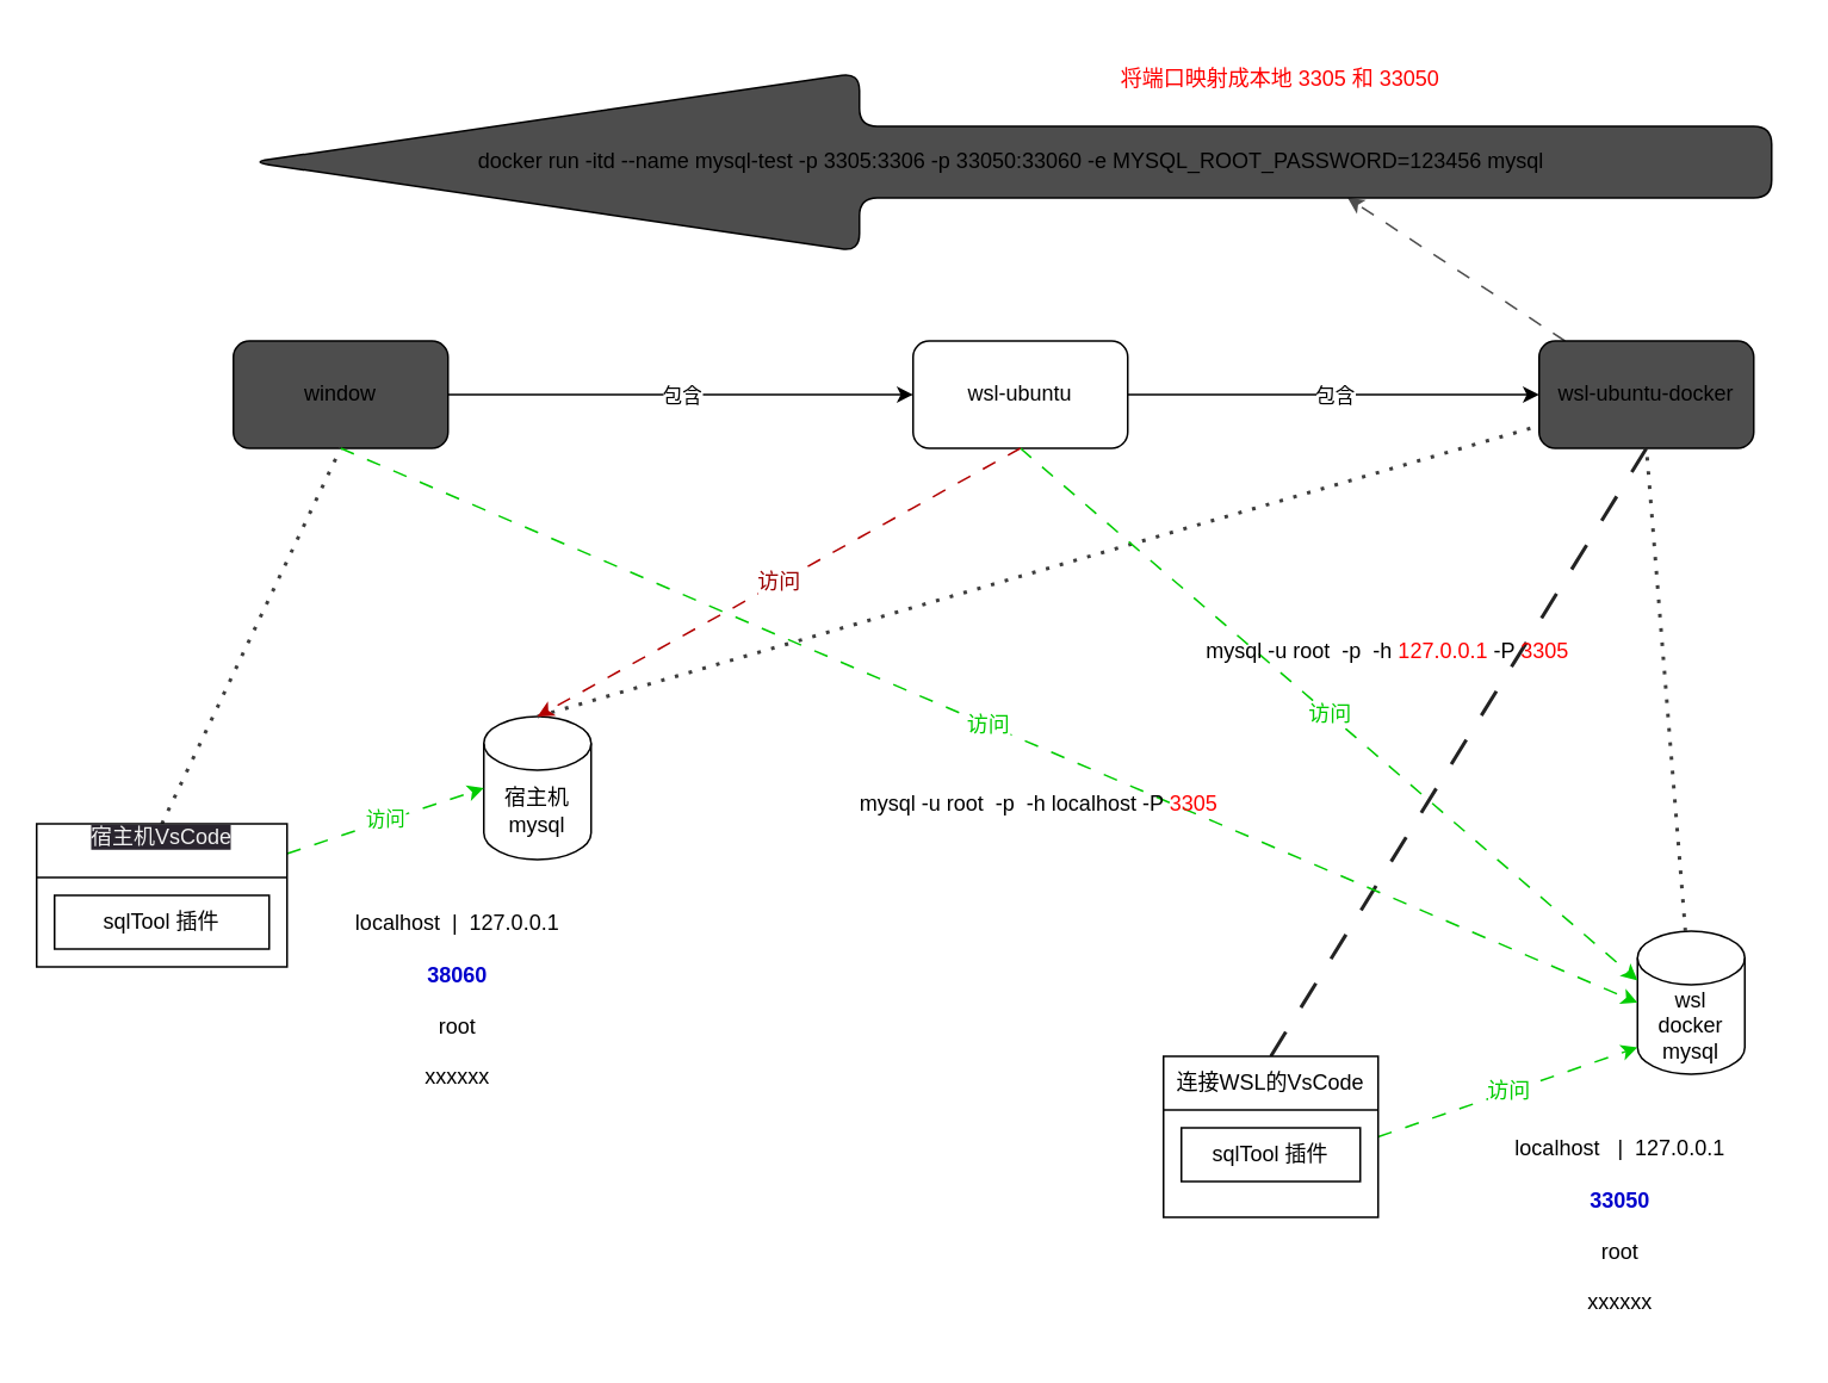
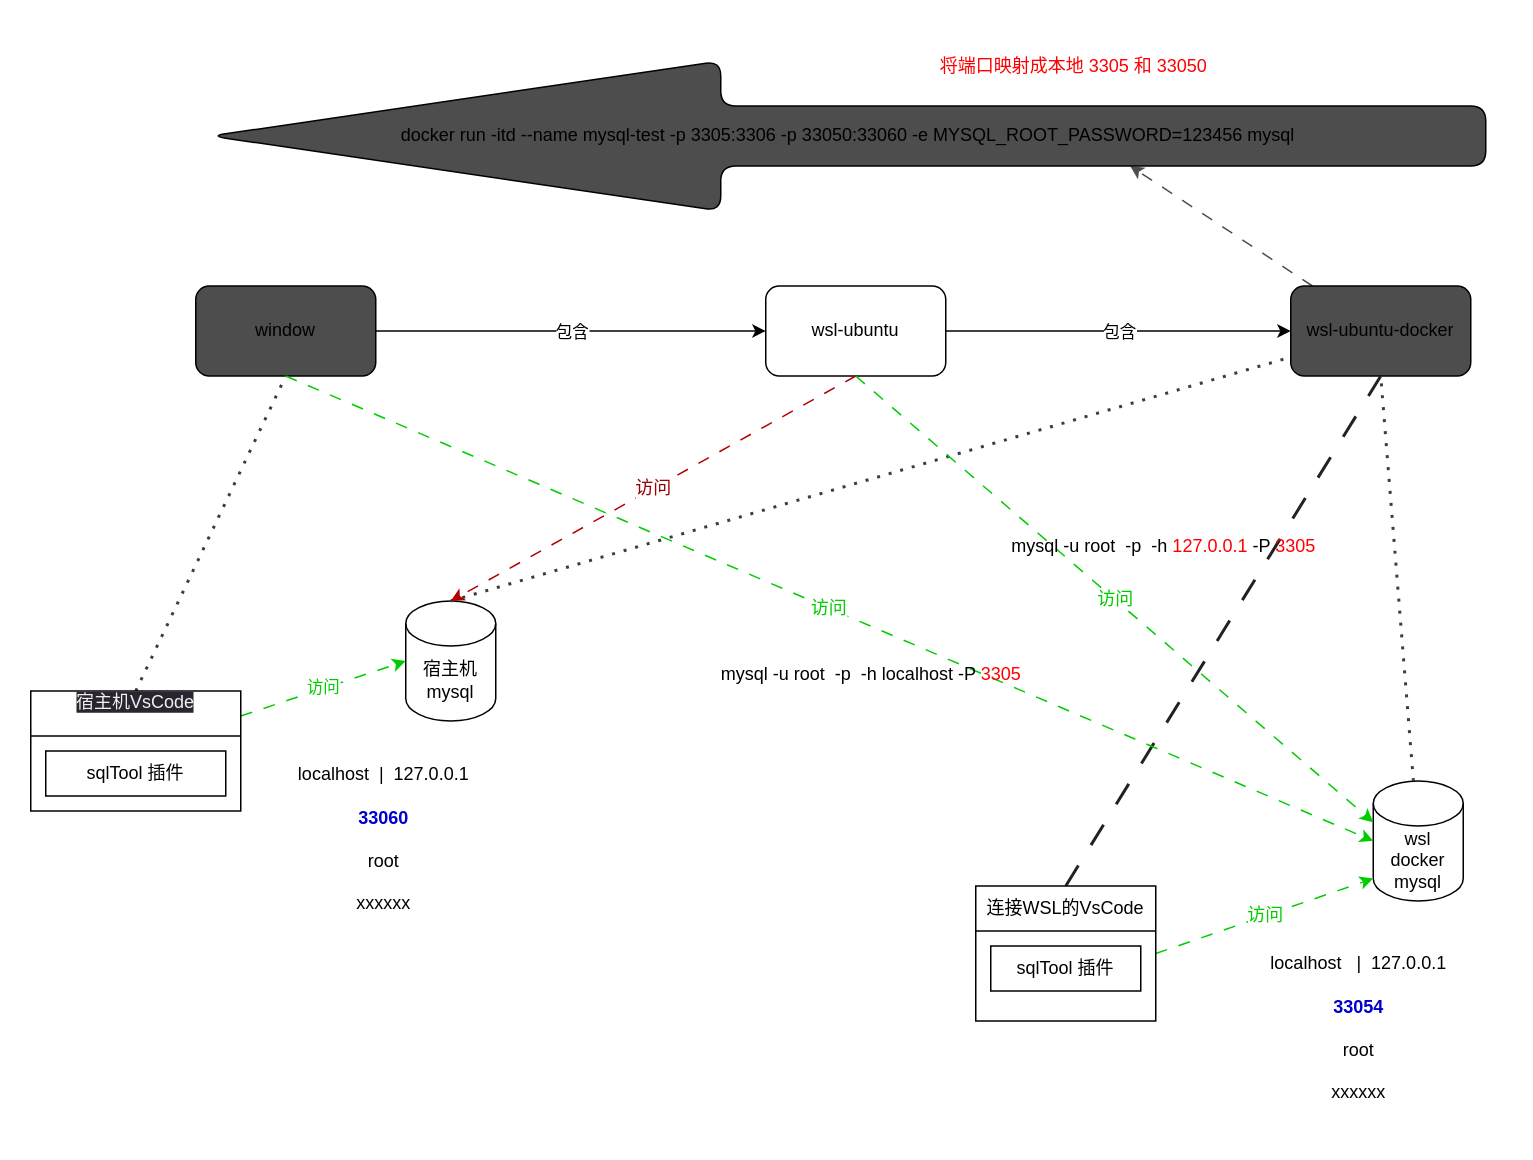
- <mxCell id="23" value="&lt;font style=&quot;font-size: 12px;&quot;&gt;&lt;span style=&quot;font-weight: normal;&quot;&gt;localhost&amp;nbsp; |&amp;nbsp; 127.0.0.1&lt;/span&gt;&lt;br&gt;&lt;font color=&quot;#0000cc&quot;&gt;38060&lt;/font&gt;&lt;br&gt;&lt;span style=&quot;font-weight: normal;&quot;&gt;root&lt;/span&gt;&lt;br&gt;&lt;span style=&quot;font-weight: normal;&quot;&gt;xxxxxx&lt;/span&gt;&lt;br&gt;&lt;/font&gt;" style="text;strokeColor=none;fillColor=none;html=1;fontSize=24;fontStyle=1;verticalAlign=middle;align=center;" vertex="1" parent="1"><mxGeometry x="160" y="490" width="190" height="130" as="geometry" /></mxCell>
+ <mxCell id="23" value="&lt;font style=&quot;font-size: 12px;&quot;&gt;&lt;span style=&quot;font-weight: normal;&quot;&gt;localhost&amp;nbsp; |&amp;nbsp; 127.0.0.1&lt;/span&gt;&lt;br&gt;&lt;font color=&quot;#0000cc&quot;&gt;33060&lt;/font&gt;&lt;br&gt;&lt;span style=&quot;font-weight: normal;&quot;&gt;root&lt;/span&gt;&lt;br&gt;&lt;span style=&quot;font-weight: normal;&quot;&gt;xxxxxx&lt;/span&gt;&lt;br&gt;&lt;/font&gt;" style="text;strokeColor=none;fillColor=none;html=1;fontSize=24;fontStyle=1;verticalAlign=middle;align=center;" vertex="1" parent="1"><mxGeometry x="160" y="490" width="190" height="130" as="geometry" /></mxCell>
- <mxCell id="22" value="&lt;font style=&quot;font-size: 12px;&quot;&gt;&lt;span style=&quot;font-weight: normal;&quot;&gt;localhost&amp;nbsp; &amp;nbsp;|&amp;nbsp; 127.0.0.1&lt;/span&gt;&lt;br&gt;&lt;font color=&quot;#0000cc&quot;&gt;33050&lt;/font&gt;&lt;br&gt;&lt;span style=&quot;font-weight: normal;&quot;&gt;root&lt;/span&gt;&lt;br&gt;&lt;span style=&quot;font-weight: normal;&quot;&gt;xxxxxx&lt;/span&gt;&lt;br&gt;&lt;/font&gt;" style="text;strokeColor=none;fillColor=none;html=1;fontSize=24;fontStyle=1;verticalAlign=middle;align=center;strokeWidth=5;backgroundOutline=1;" vertex="1" parent="1"><mxGeometry x="810" y="610" width="190" height="141" as="geometry" /></mxCell>
+ <mxCell id="22" value="&lt;font style=&quot;font-size: 12px;&quot;&gt;&lt;span style=&quot;font-weight: normal;&quot;&gt;localhost&amp;nbsp; &amp;nbsp;|&amp;nbsp; 127.0.0.1&lt;/span&gt;&lt;br&gt;&lt;font color=&quot;#0000cc&quot;&gt;33054&lt;/font&gt;&lt;br&gt;&lt;span style=&quot;font-weight: normal;&quot;&gt;root&lt;/span&gt;&lt;br&gt;&lt;span style=&quot;font-weight: normal;&quot;&gt;xxxxxx&lt;/span&gt;&lt;br&gt;&lt;/font&gt;" style="text;strokeColor=none;fillColor=none;html=1;fontSize=24;fontStyle=1;verticalAlign=middle;align=center;strokeWidth=5;backgroundOutline=1;" vertex="1" parent="1"><mxGeometry x="810" y="610" width="190" height="141" as="geometry" /></mxCell>
